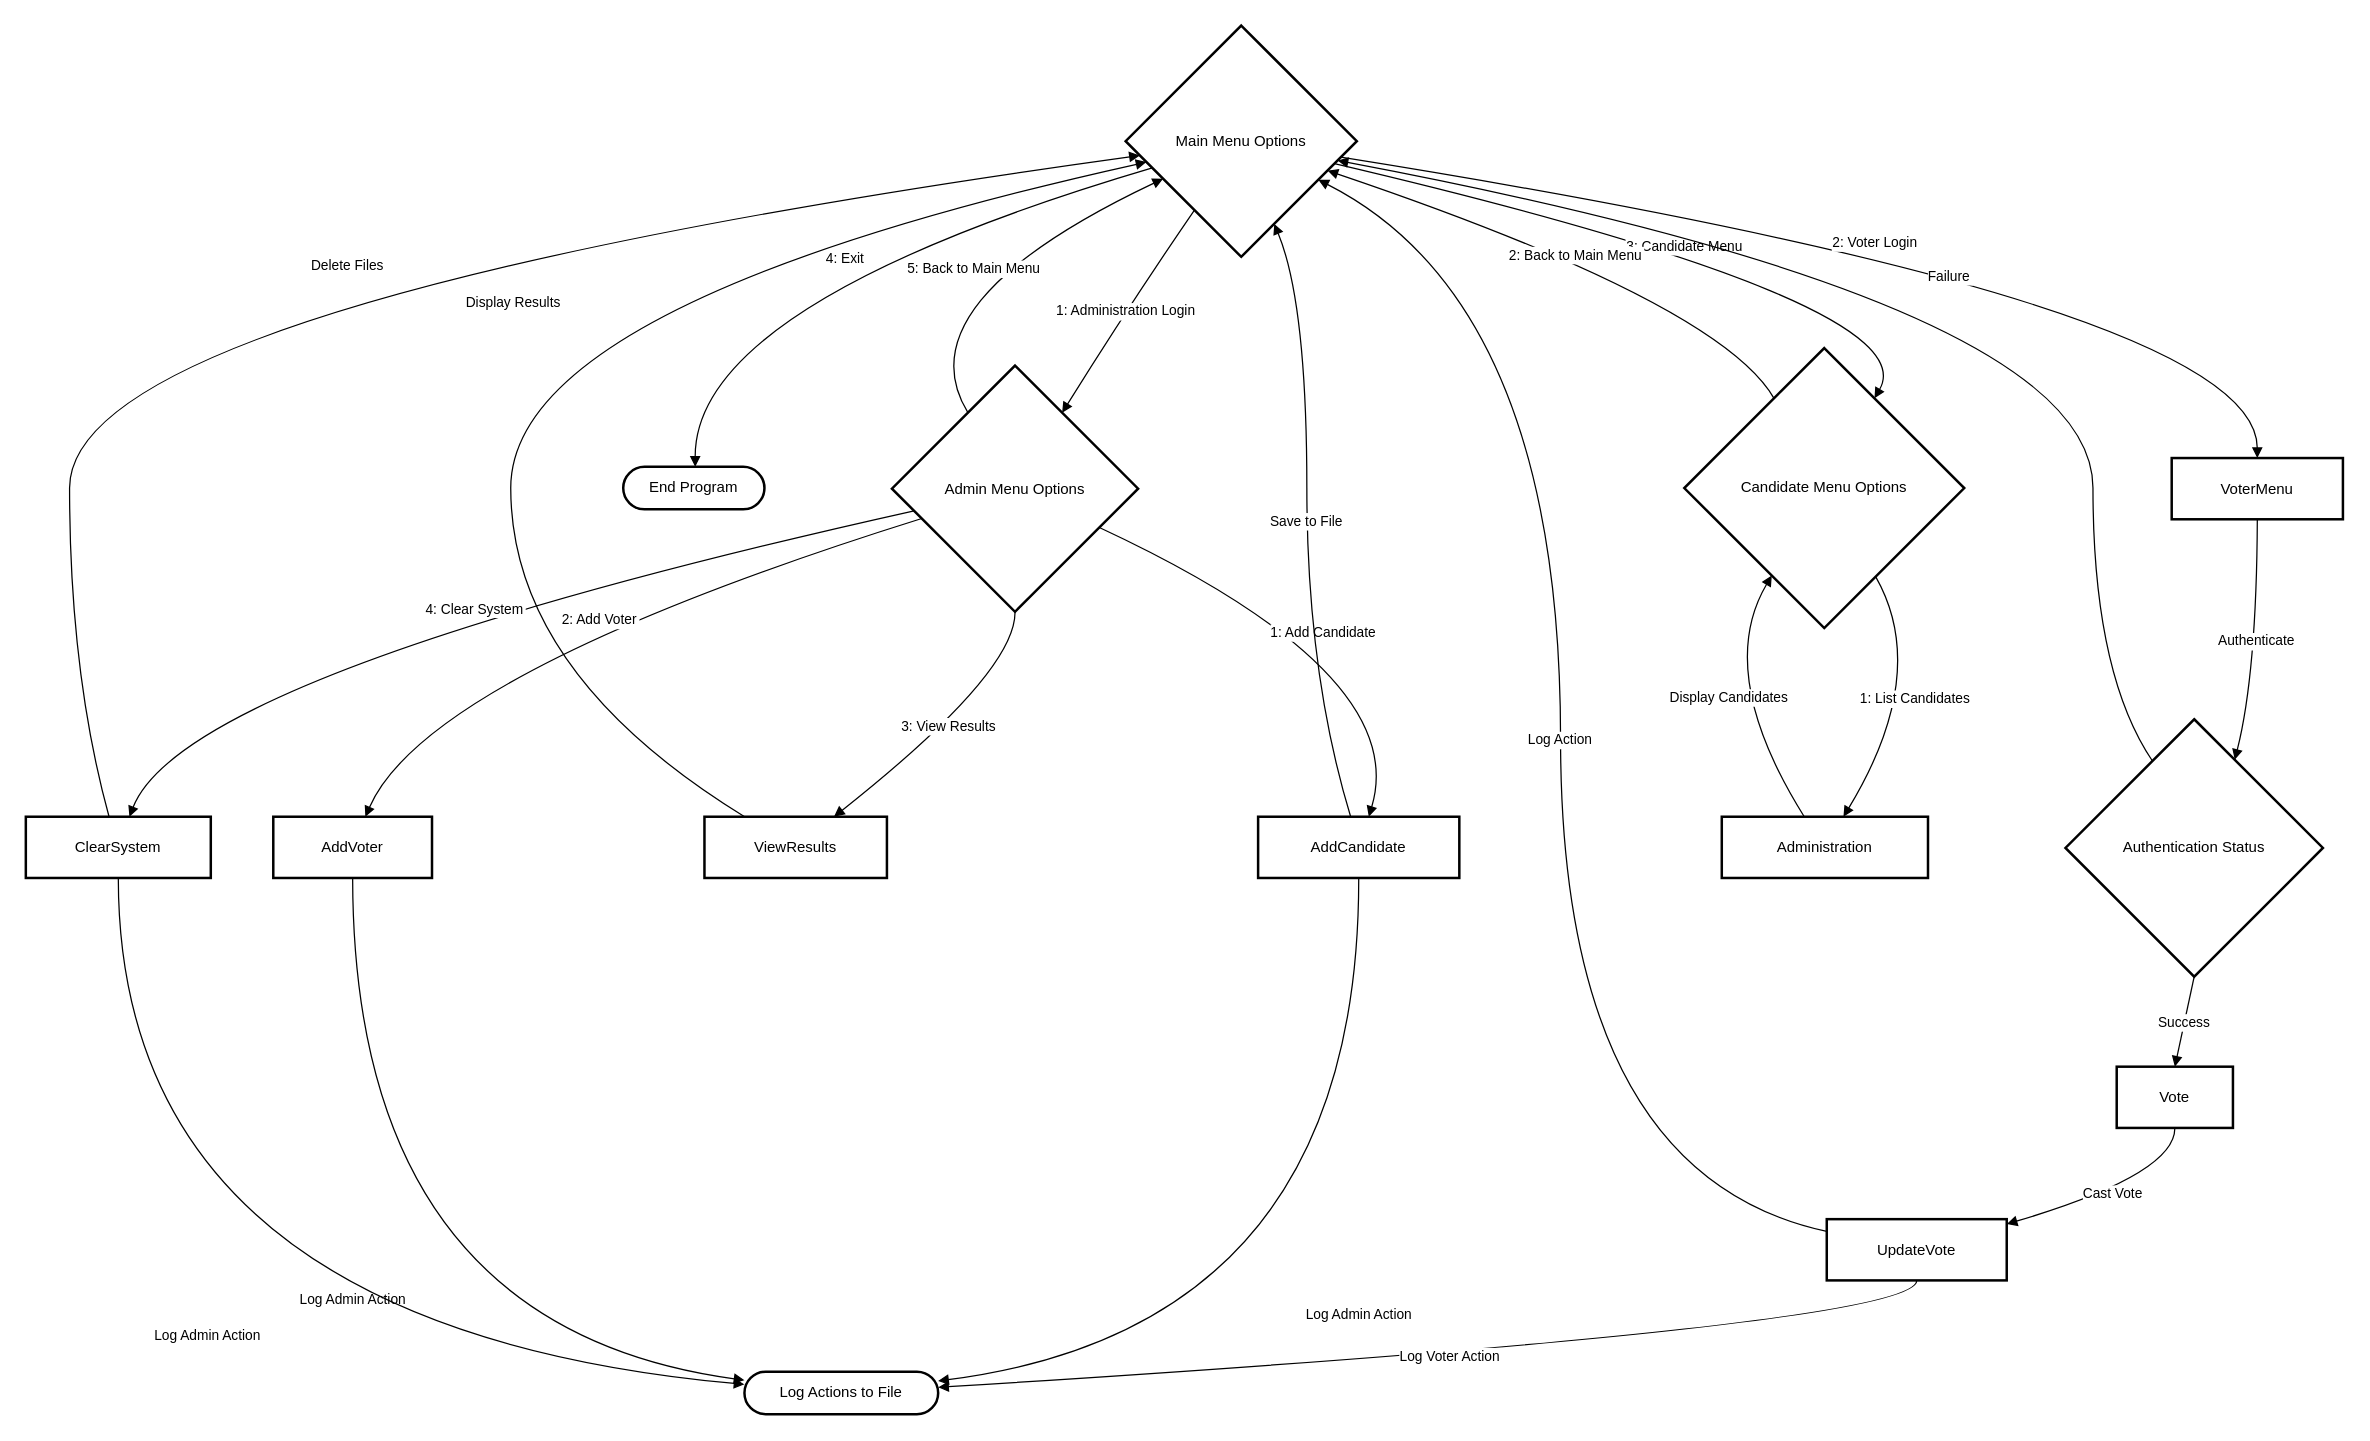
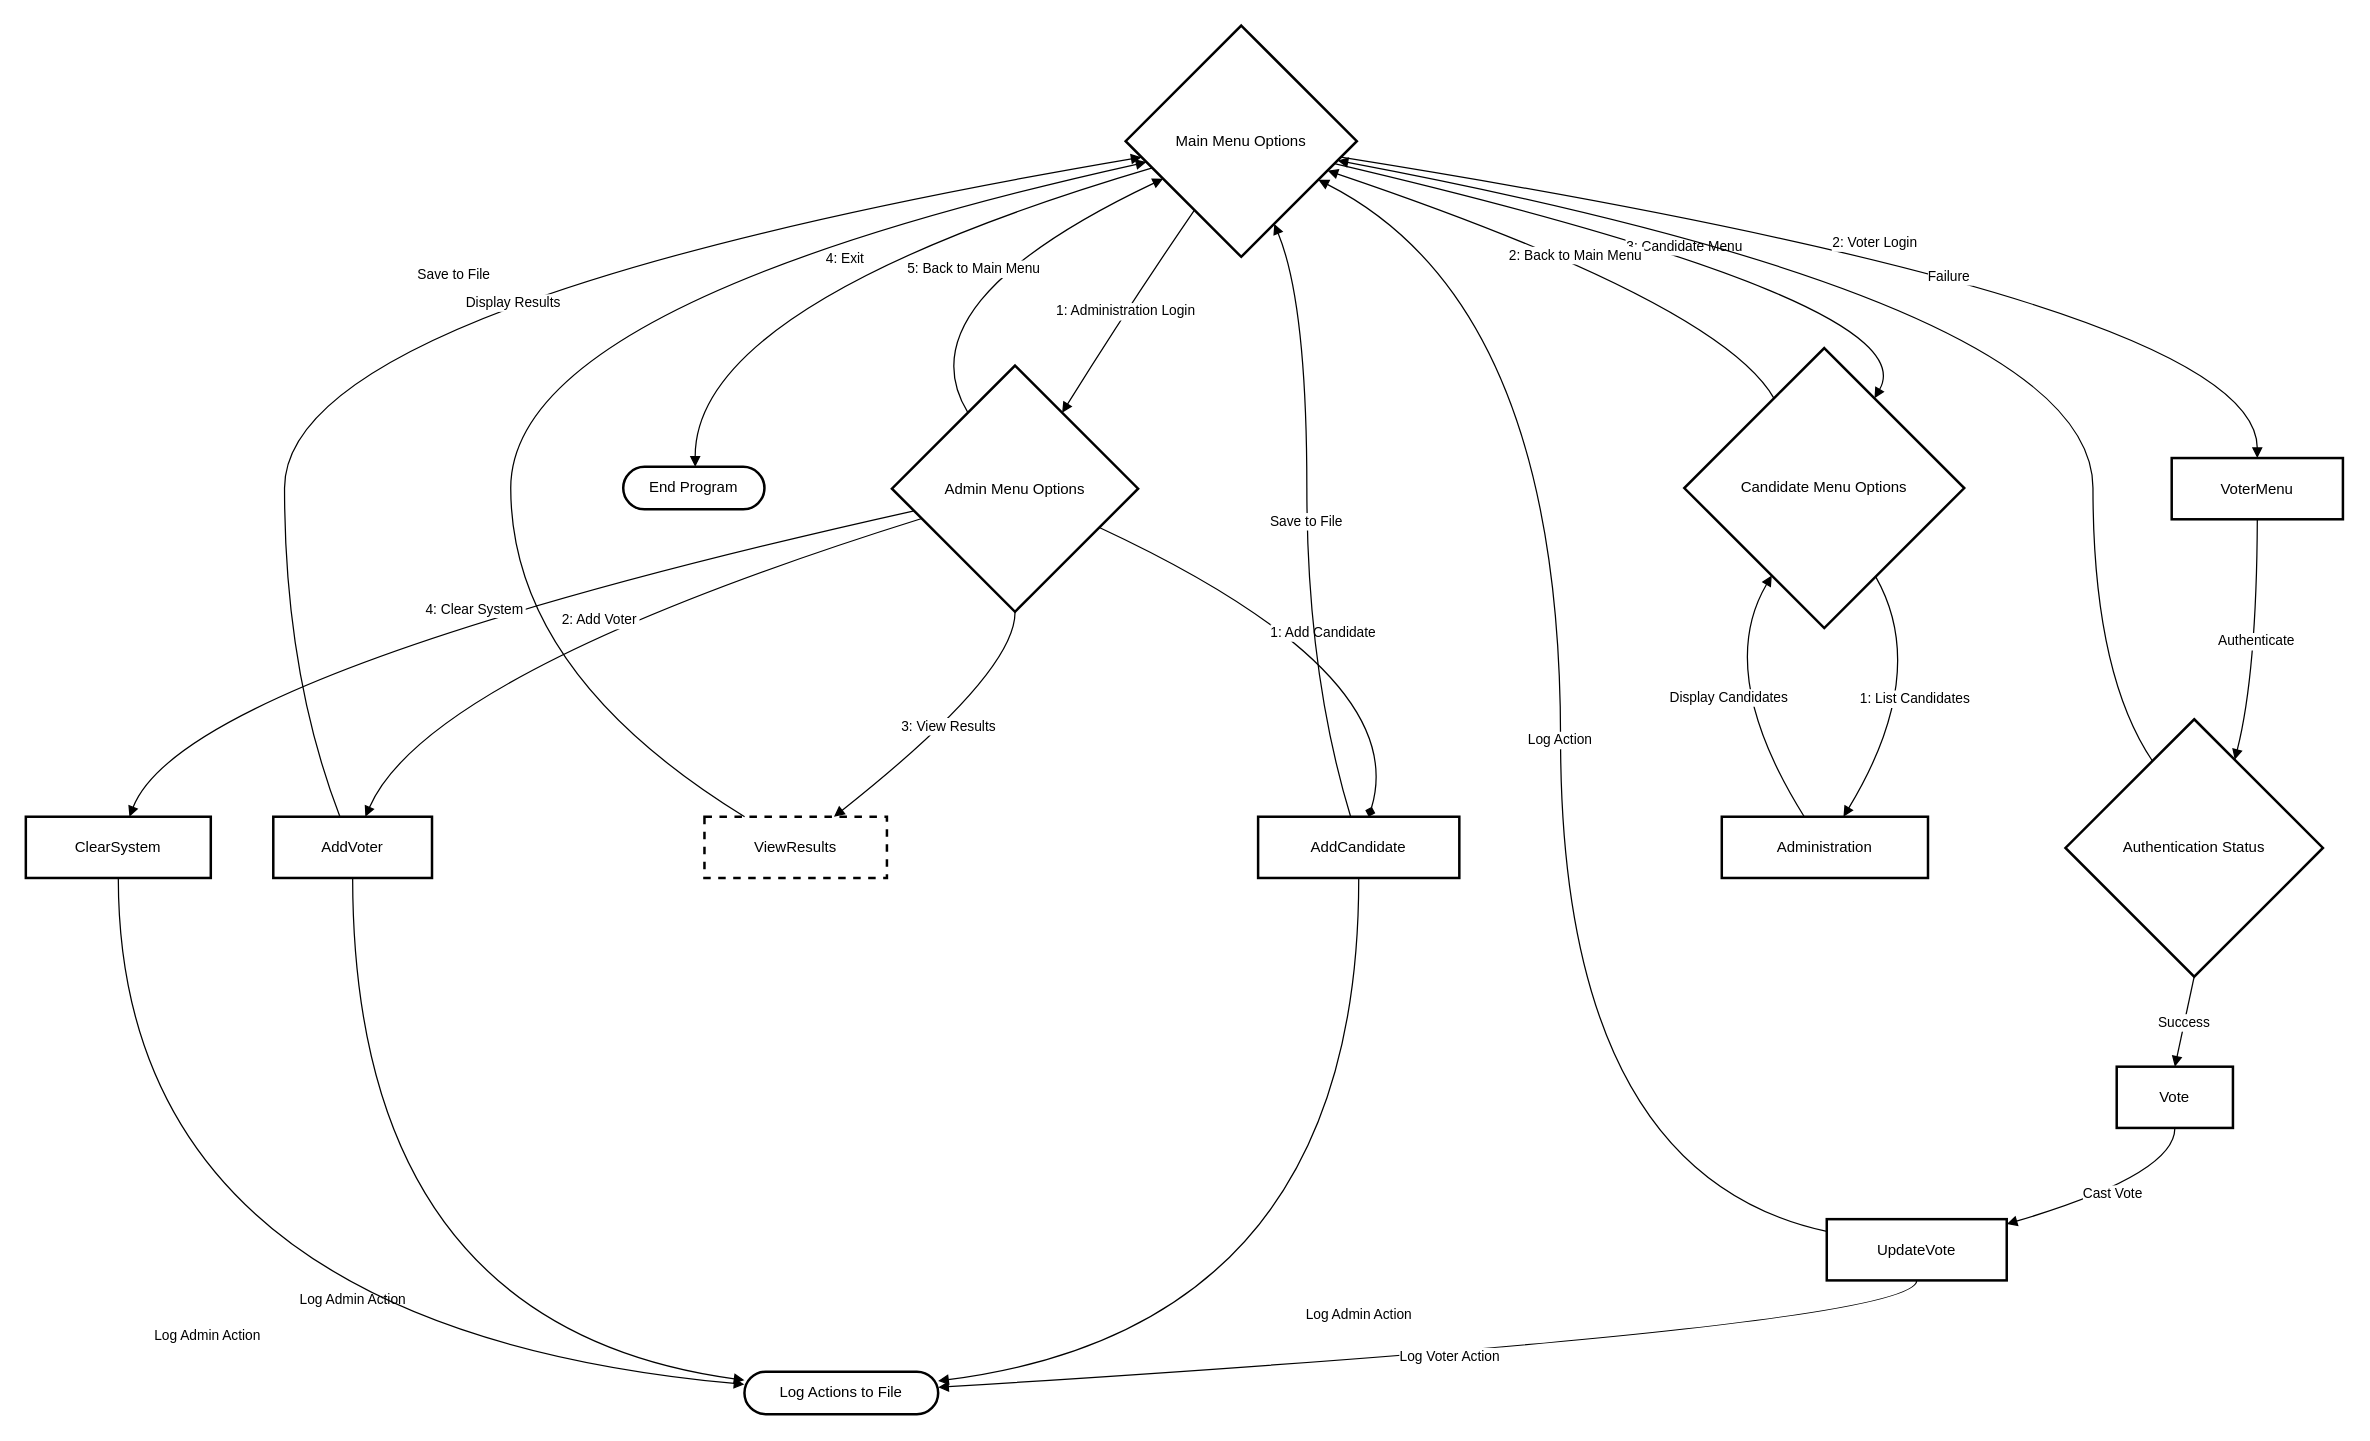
- <mxCell id="35" value="Delete Files" style="curved=1;startArrow=none;endArrow=block;exitX=0.45;exitY=0;entryX=0;entryY=0.57;rounded=0;" edge="1" parent="1" source="10" target="2"><mxGeometry relative="1" as="geometry"><Array as="points"><mxPoint x="55" y="538" /><mxPoint x="55" y="242" /></Array></mxGeometry></mxCell>
+ <mxCell id="33" value="Save to File" style="curved=1;startArrow=none;endArrow=block;exitX=0.42;exitY=0;entryX=0;entryY=0.58;rounded=0;" edge="1" parent="1" source="8" target="2"><mxGeometry relative="1" as="geometry"><Array as="points"><mxPoint x="227" y="538" /><mxPoint x="227" y="242" /></Array></mxGeometry></mxCell>
- <mxCell id="20" value="1: Add Candidate" style="curved=1;startArrow=none;endArrow=block;exitX=1;exitY=0.73;entryX=0.55;entryY=0;rounded=0;" edge="1" parent="1" source="3" target="7"><mxGeometry relative="1" as="geometry"><Array as="points"><mxPoint x="1129" y="538" /></Array></mxGeometry></mxCell>
+ <mxCell id="20" value="1: Add Candidate" style="curved=1;startArrow=none;endArrow=diamond;exitX=1;exitY=0.73;entryX=0.55;entryY=0;rounded=0;" edge="1" parent="1" source="3" target="7"><mxGeometry relative="1" as="geometry"><Array as="points"><mxPoint x="1129" y="538" /></Array></mxGeometry></mxCell>
- <mxCell id="9" value="ViewResults" style="whiteSpace=wrap;strokeWidth=2;" vertex="1" parent="1"><mxGeometry x="563" y="653" width="146" height="49" as="geometry" /></mxCell>
+ <mxCell id="9" value="ViewResults" style="whiteSpace=wrap;strokeWidth=2;dashed=1;" vertex="1" parent="1"><mxGeometry x="563" y="653" width="146" height="49" as="geometry" /></mxCell>
